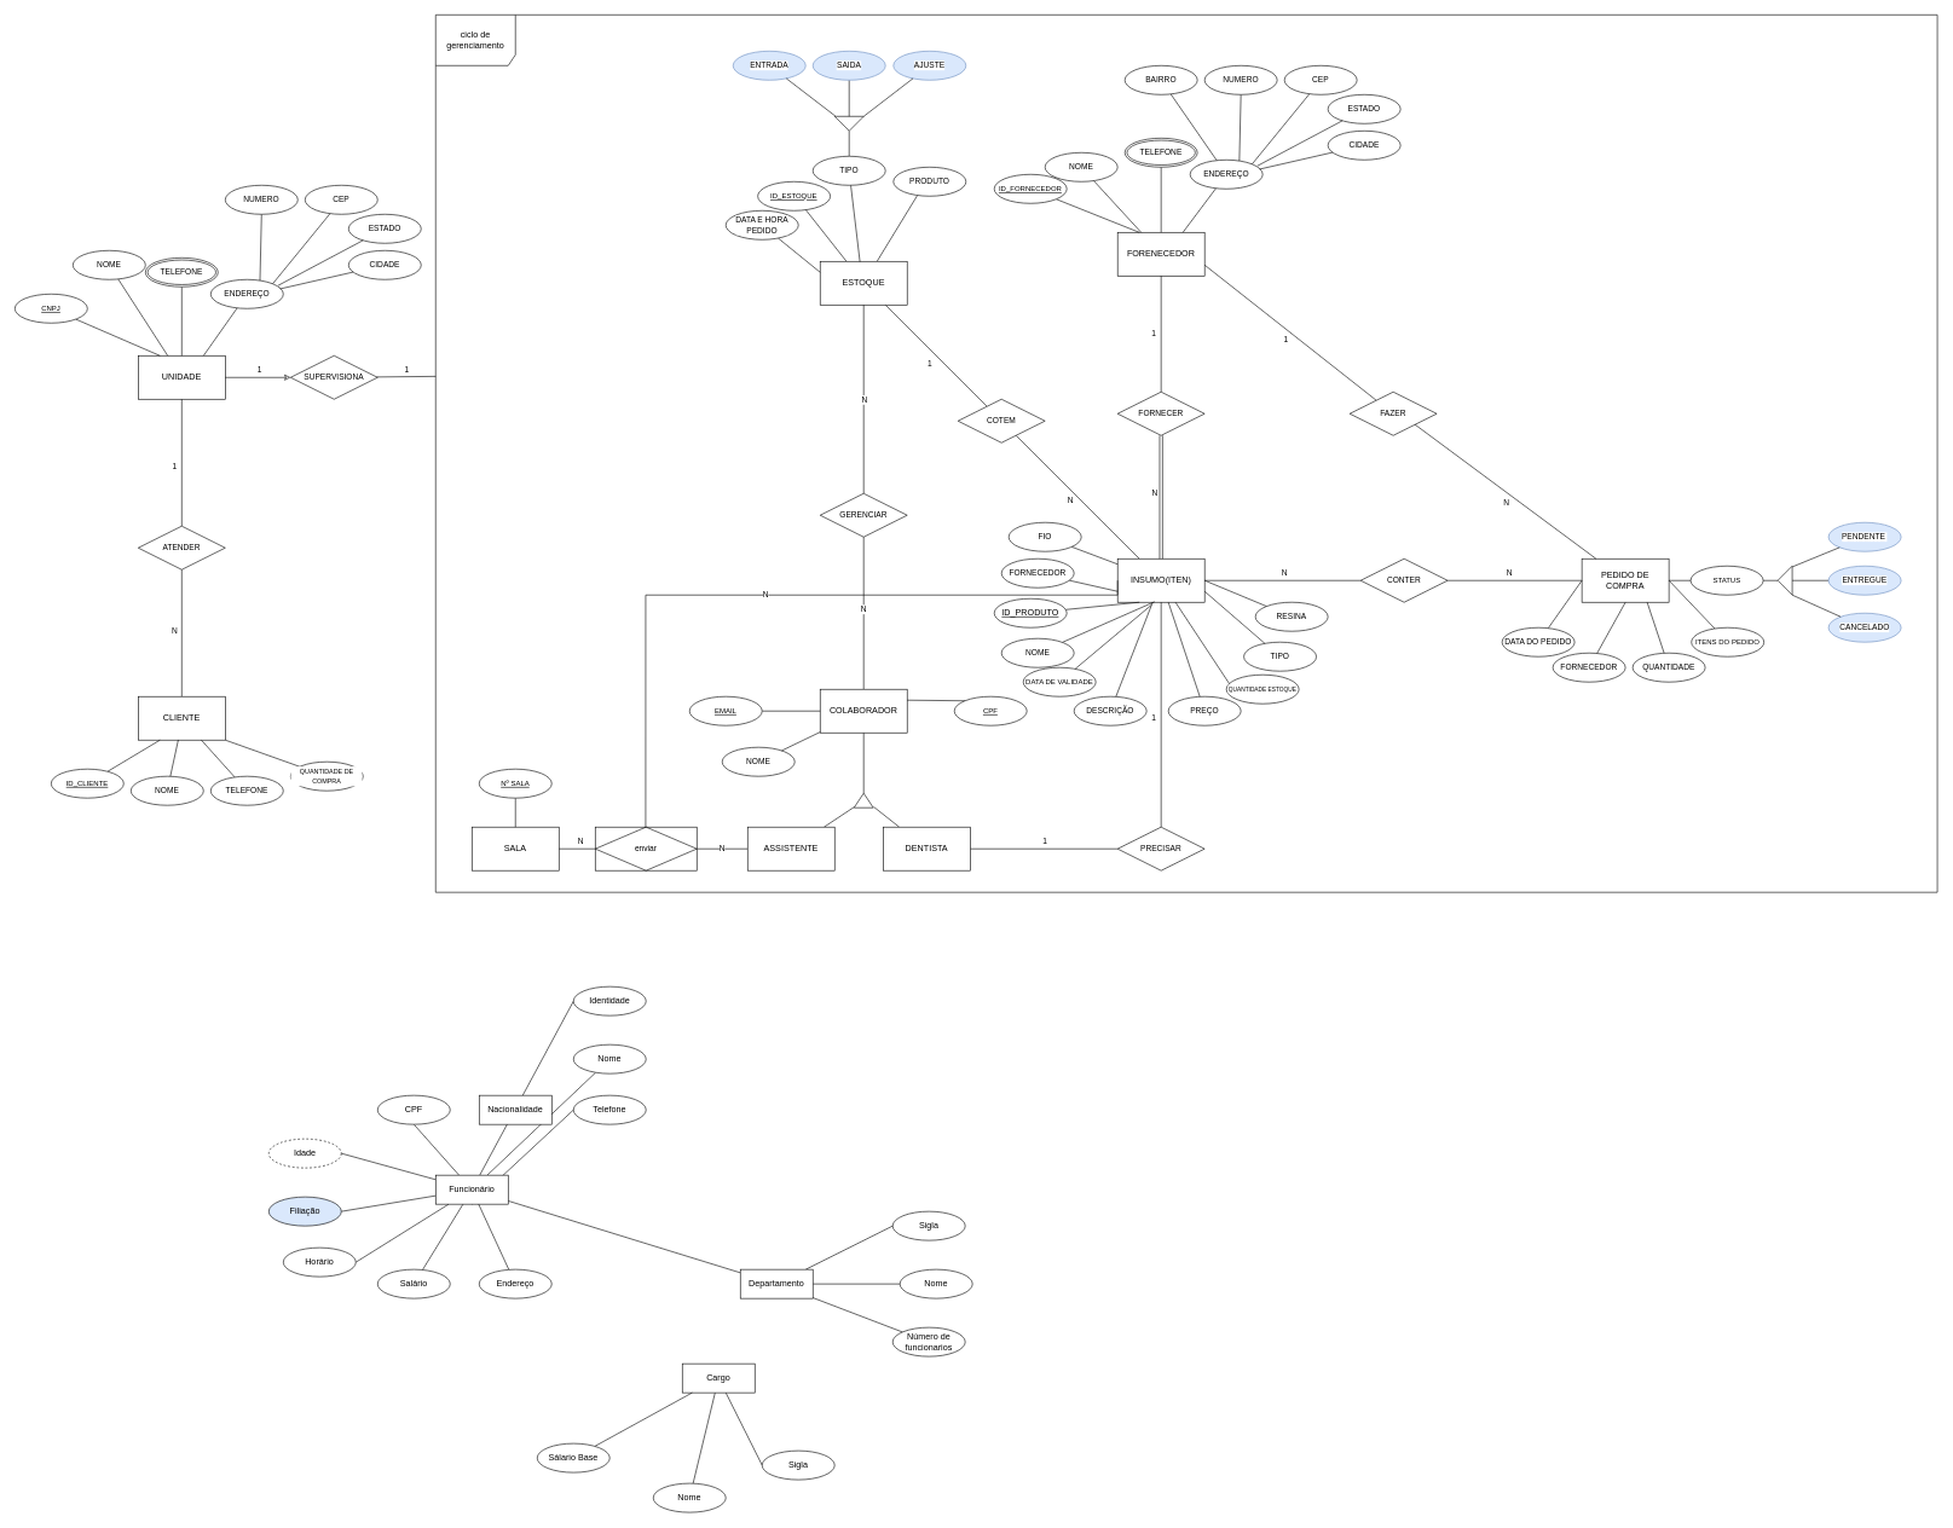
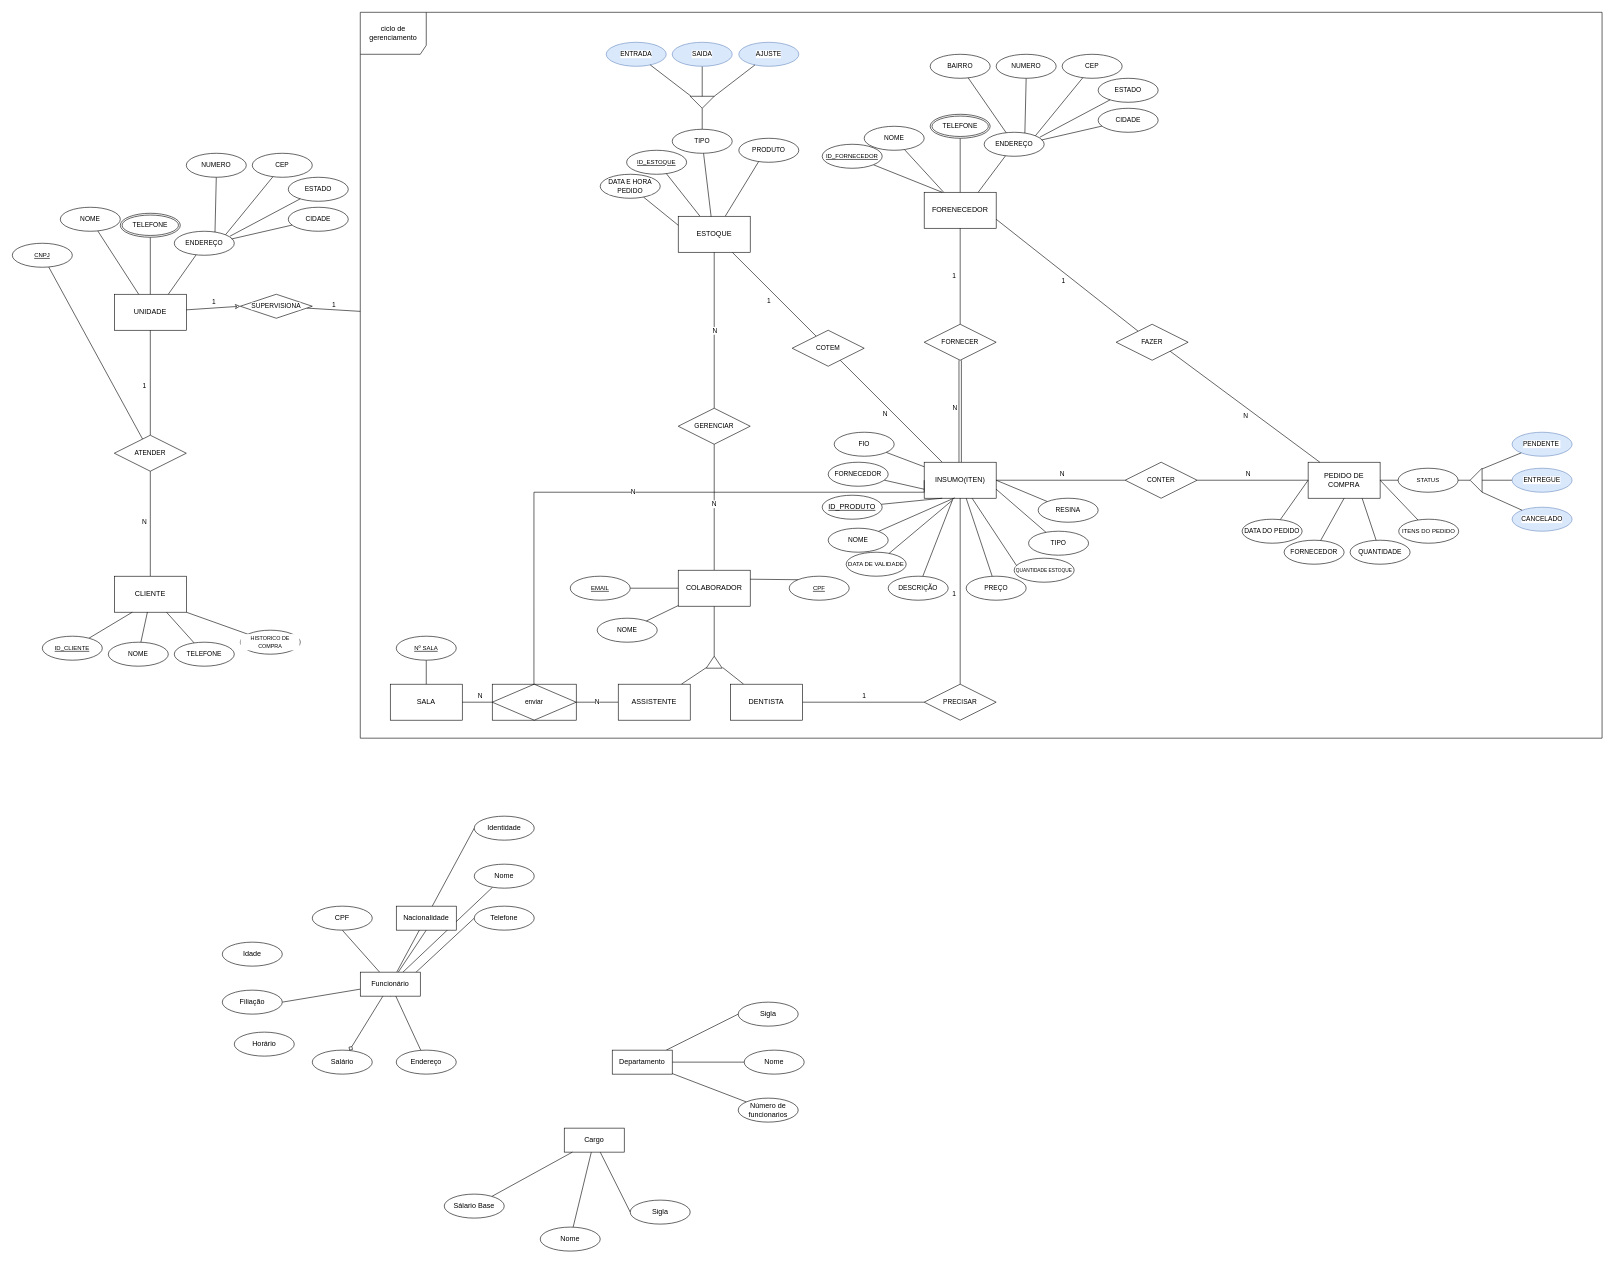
- <mxCell id="50" style="edgeStyle=none;rounded=0;orthogonalLoop=1;jettySize=auto;html=1;entryX=0.25;entryY=0;entryDx=0;entryDy=0;strokeColor=default;align=center;verticalAlign=middle;fontFamily=Helvetica;fontSize=11;fontColor=default;labelBackgroundColor=default;endArrow=none;endFill=0;" edge="1" parent="1" source="51" target="49"><mxGeometry relative="1" as="geometry" /></mxCell>
+ <mxCell id="50" style="edgeStyle=none;rounded=0;orthogonalLoop=1;jettySize=auto;html=1;strokeColor=default;align=center;verticalAlign=middle;fontFamily=Helvetica;fontSize=11;fontColor=default;labelBackgroundColor=default;endArrow=none;endFill=0;" edge="1" parent="1" source="51" target="141"><mxGeometry relative="1" as="geometry" /></mxCell>
- <mxCell id="147" value="SUPERVISIONA" style="shape=rhombus;perimeter=rhombusPerimeter;whiteSpace=wrap;html=1;align=center;fontFamily=Helvetica;fontSize=11;fontColor=default;labelBackgroundColor=default;" vertex="1" parent="1"><mxGeometry x="400" y="490" width="120" height="60" as="geometry" /></mxCell>
+ <mxCell id="147" value="SUPERVISIONA" style="shape=rhombus;perimeter=rhombusPerimeter;whiteSpace=wrap;html=1;align=center;fontFamily=Helvetica;fontSize=11;fontColor=default;labelBackgroundColor=default;" vertex="1" parent="1"><mxGeometry x="400" y="490" width="120" height="40" as="geometry" /></mxCell>
- <mxCell id="106" value="&lt;font style=&quot;font-size: 9px;&quot;&gt;QUANTIDADE DE COMPRA&lt;/font&gt;" style="ellipse;whiteSpace=wrap;html=1;align=center;fontFamily=Helvetica;fontSize=11;fontColor=default;labelBackgroundColor=default;" vertex="1" parent="1"><mxGeometry x="400" y="1050" width="100" height="40" as="geometry" /></mxCell>
+ <mxCell id="106" value="&lt;font style=&quot;font-size: 9px;&quot;&gt;HISTORICO DE COMPRA&lt;/font&gt;" style="ellipse;whiteSpace=wrap;html=1;align=center;fontFamily=Helvetica;fontSize=11;fontColor=default;labelBackgroundColor=default;" vertex="1" parent="1"><mxGeometry x="400" y="1050" width="100" height="40" as="geometry" /></mxCell>
- <mxCell id="168" value="Idade" style="ellipse;whiteSpace=wrap;html=1;align=center;dashed=1;" vertex="1" parent="1"><mxGeometry x="370" y="1570" width="100" height="40" as="geometry" /></mxCell>
+ <mxCell id="168" value="Idade" style="ellipse;whiteSpace=wrap;html=1;align=center;" vertex="1" parent="1"><mxGeometry x="370" y="1570" width="100" height="40" as="geometry" /></mxCell>
- <mxCell id="156" style="rounded=1;orthogonalLoop=1;jettySize=auto;html=1;entryX=1;entryY=0.5;entryDx=0;entryDy=0;endArrow=none;endFill=0;" edge="1" parent="1" source="160" target="168"><mxGeometry relative="1" as="geometry" /></mxCell>
- <mxCell id="167" value="Filiação" style="ellipse;whiteSpace=wrap;html=1;align=center;fillColor=#dae8fc;" vertex="1" parent="1"><mxGeometry x="370" y="1650" width="100" height="40" as="geometry" /></mxCell>
+ <mxCell id="167" value="Filiação" style="ellipse;whiteSpace=wrap;html=1;align=center;" vertex="1" parent="1"><mxGeometry x="370" y="1650" width="100" height="40" as="geometry" /></mxCell>
- <mxCell id="154" style="rounded=1;orthogonalLoop=1;jettySize=auto;html=1;entryX=1;entryY=0.5;entryDx=0;entryDy=0;endArrow=none;endFill=0;" edge="1" parent="1" source="160" target="166"><mxGeometry relative="1" as="geometry" /></mxCell>
- <mxCell id="159" style="rounded=1;orthogonalLoop=1;jettySize=auto;html=1;endArrow=none;endFill=0;" edge="1" parent="1" source="160" target="174"><mxGeometry relative="1" as="geometry" /></mxCell>
+ <mxCell id="159" style="rounded=1;orthogonalLoop=1;jettySize=auto;html=1;entryX=0.5;entryY=1;entryDx=0;entryDy=0;endArrow=none;endFill=0;" edge="1" parent="1" source="160" target="171"><mxGeometry relative="1" as="geometry" /></mxCell>
- <mxCell id="153" style="rounded=1;orthogonalLoop=1;jettySize=auto;html=1;endArrow=none;endFill=0;" edge="1" parent="1" source="160" target="165"><mxGeometry relative="1" as="geometry" /></mxCell>
+ <mxCell id="153" style="rounded=1;orthogonalLoop=1;jettySize=auto;html=1;endArrow=diamond;endFill=0;" edge="1" parent="1" source="160" target="165"><mxGeometry relative="1" as="geometry" /></mxCell>
